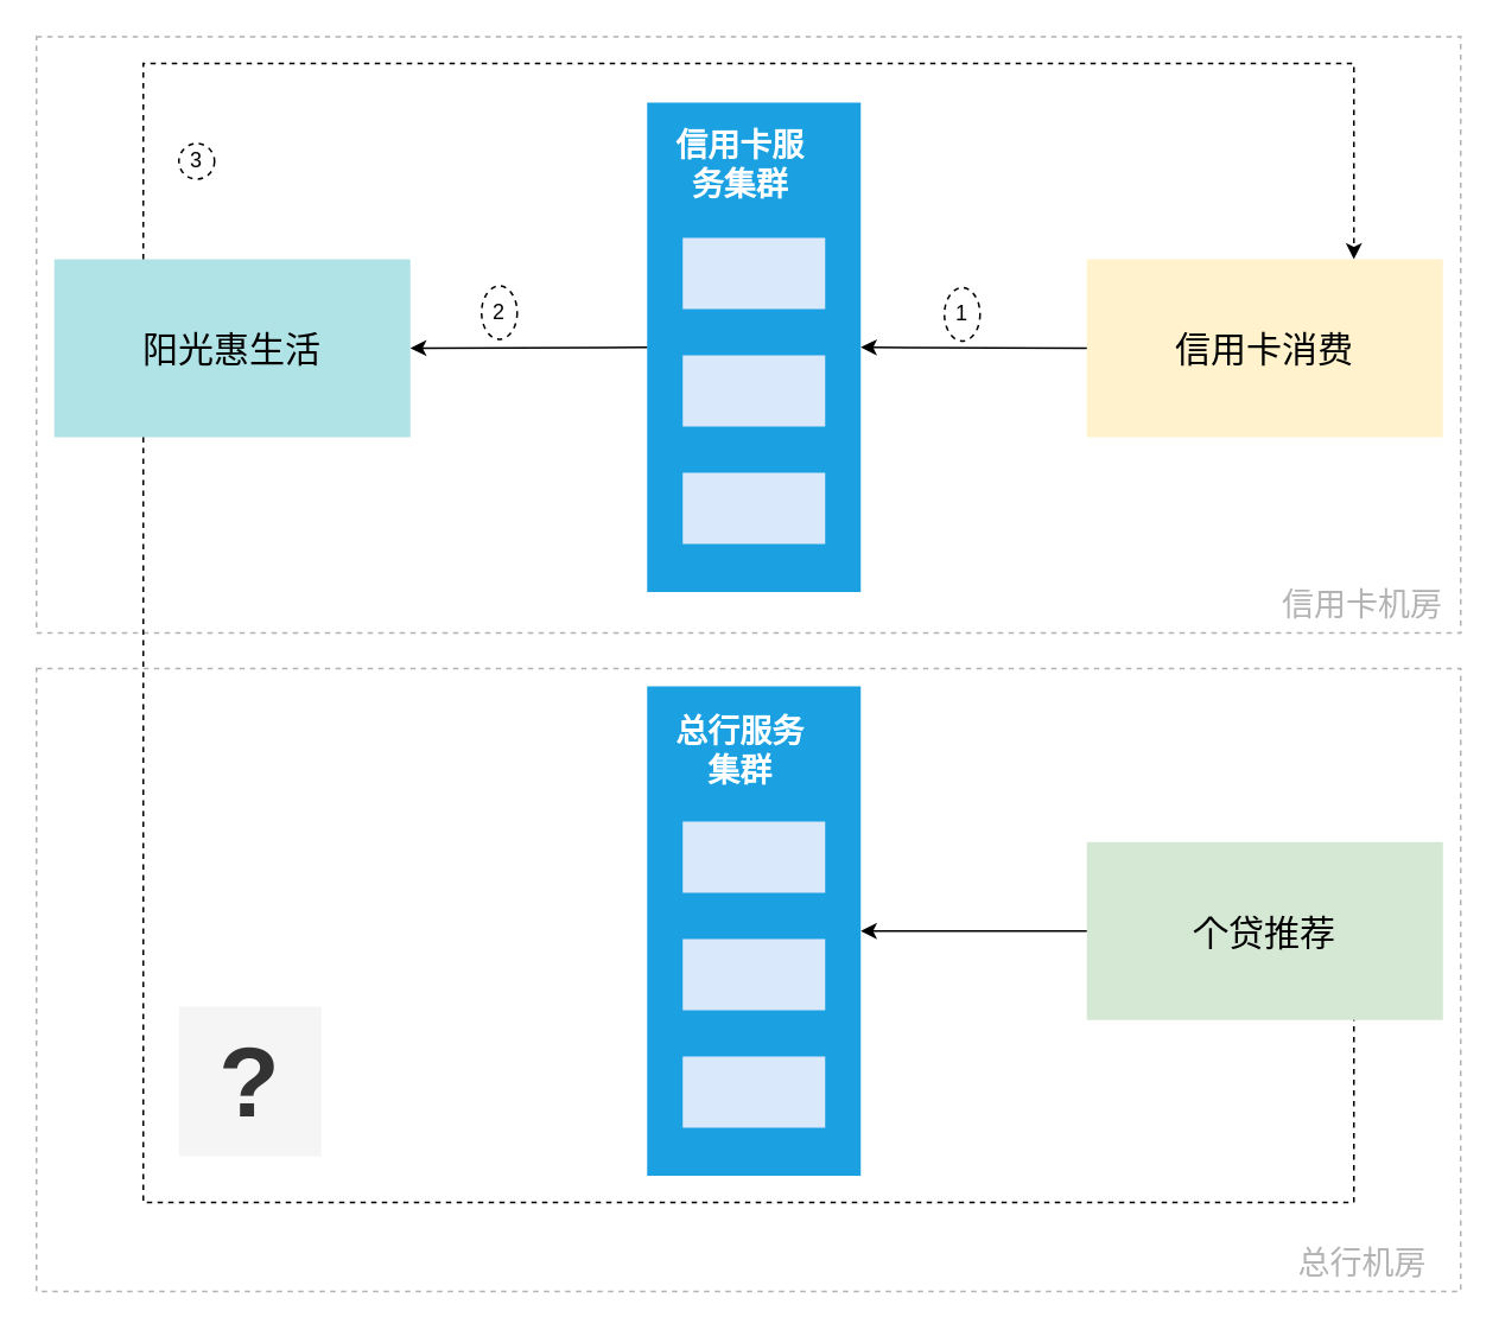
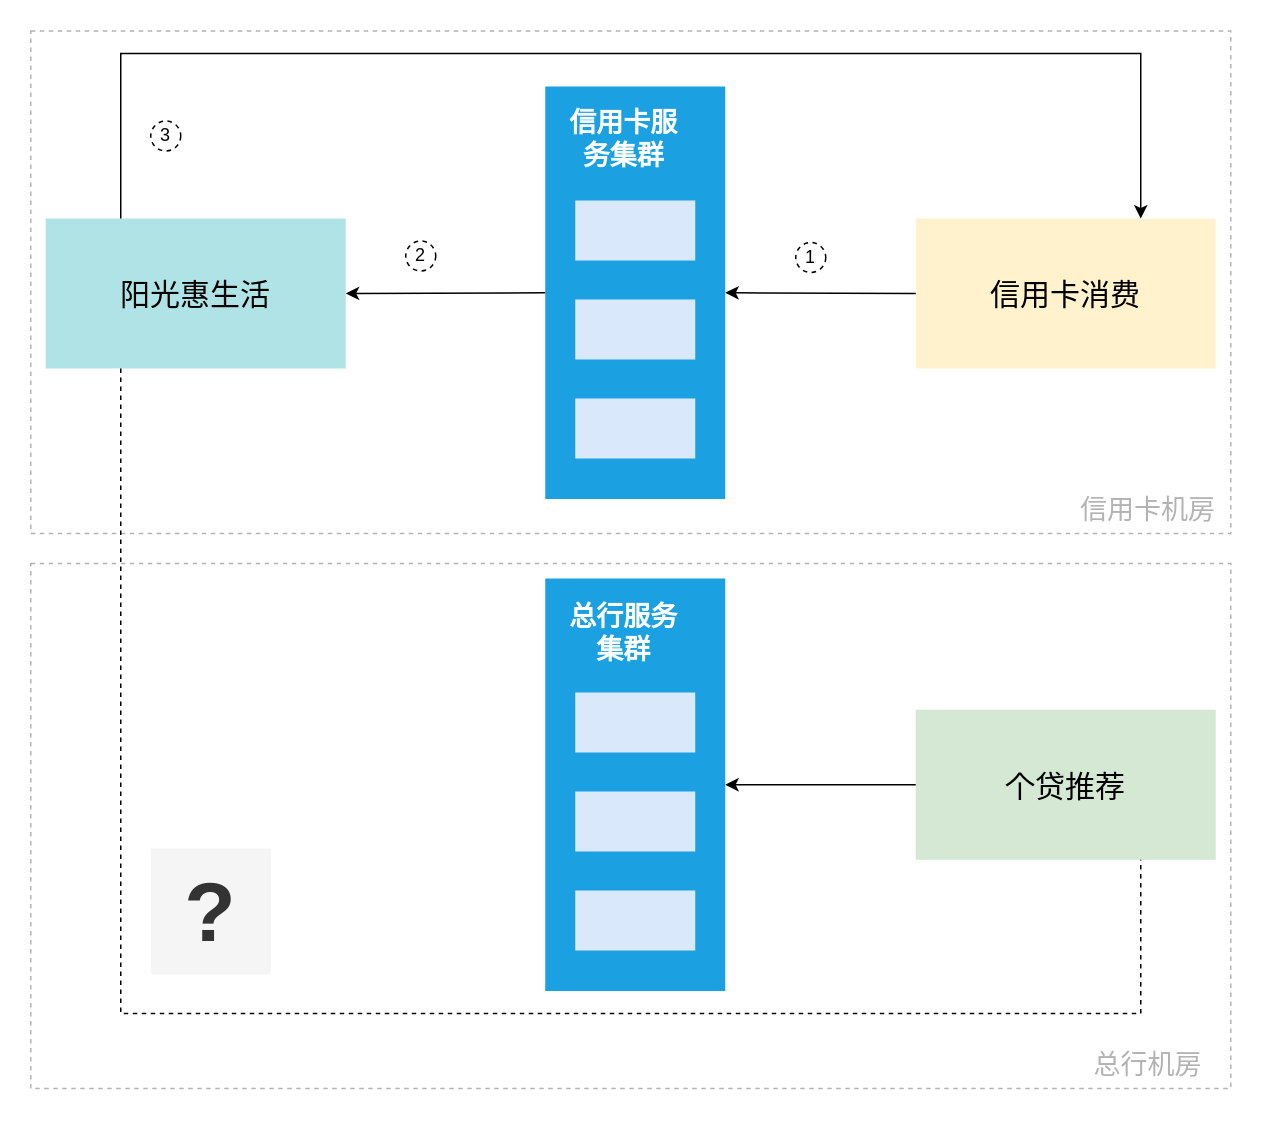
- <mxCell id="13" value="" style="endArrow=classic;html=1;rounded=0;exitX=0.25;exitY=0;exitDx=0;exitDy=0;entryX=0.75;entryY=0;entryDx=0;entryDy=0;dashed=1;" parent="1" source="10" target="4" edge="1"><mxGeometry width="50" height="50" relative="1" as="geometry"><mxPoint x="371.92" y="221.83" as="sourcePoint" /><mxPoint x="260" y="222.5" as="targetPoint" /><Array as="points"><mxPoint x="80" y="35" /><mxPoint x="760" y="35" /></Array></mxGeometry></mxCell>
+ <mxCell id="13" value="" style="endArrow=classic;html=1;rounded=0;exitX=0.25;exitY=0;exitDx=0;exitDy=0;entryX=0.75;entryY=0;entryDx=0;entryDy=0;" parent="1" source="10" target="4" edge="1"><mxGeometry width="50" height="50" relative="1" as="geometry"><mxPoint x="371.92" y="221.83" as="sourcePoint" /><mxPoint x="260" y="222.5" as="targetPoint" /><Array as="points"><mxPoint x="80" y="35" /><mxPoint x="760" y="35" /></Array></mxGeometry></mxCell>
- <mxCell id="19" value="2" style="ellipse;whiteSpace=wrap;html=1;aspect=fixed;fillColor=none;dashed=1;" parent="1" vertex="1"><mxGeometry x="270" y="160" width="20" height="30" as="geometry" /></mxCell>
+ <mxCell id="19" value="2" style="ellipse;whiteSpace=wrap;html=1;aspect=fixed;fillColor=none;dashed=1;" parent="1" vertex="1"><mxGeometry x="270" y="160" width="20" height="20" as="geometry" /></mxCell>
- <mxCell id="18" value="1" style="ellipse;whiteSpace=wrap;html=1;aspect=fixed;fillColor=none;dashed=1;" parent="1" vertex="1"><mxGeometry x="530" y="161" width="20" height="30" as="geometry" /></mxCell>
+ <mxCell id="18" value="1" style="ellipse;whiteSpace=wrap;html=1;aspect=fixed;fillColor=none;dashed=1;" parent="1" vertex="1"><mxGeometry x="530" y="161" width="20" height="20" as="geometry" /></mxCell>
